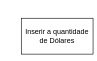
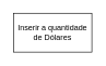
- <mxCell id="2" value="Inserir a quantidade de Dólares" style="rounded=0;whiteSpace=wrap;html=1;" vertex="1" parent="1"><mxGeometry x="35" y="30" width="120" height="60" as="geometry" /></mxCell>
+ <mxCell id="2" value="Inserir a quantidade de Dólares" style="rounded=0;whiteSpace=wrap;html=1;" vertex="1" parent="1"><mxGeometry x="20" y="20" width="120" height="60" as="geometry" /></mxCell>
